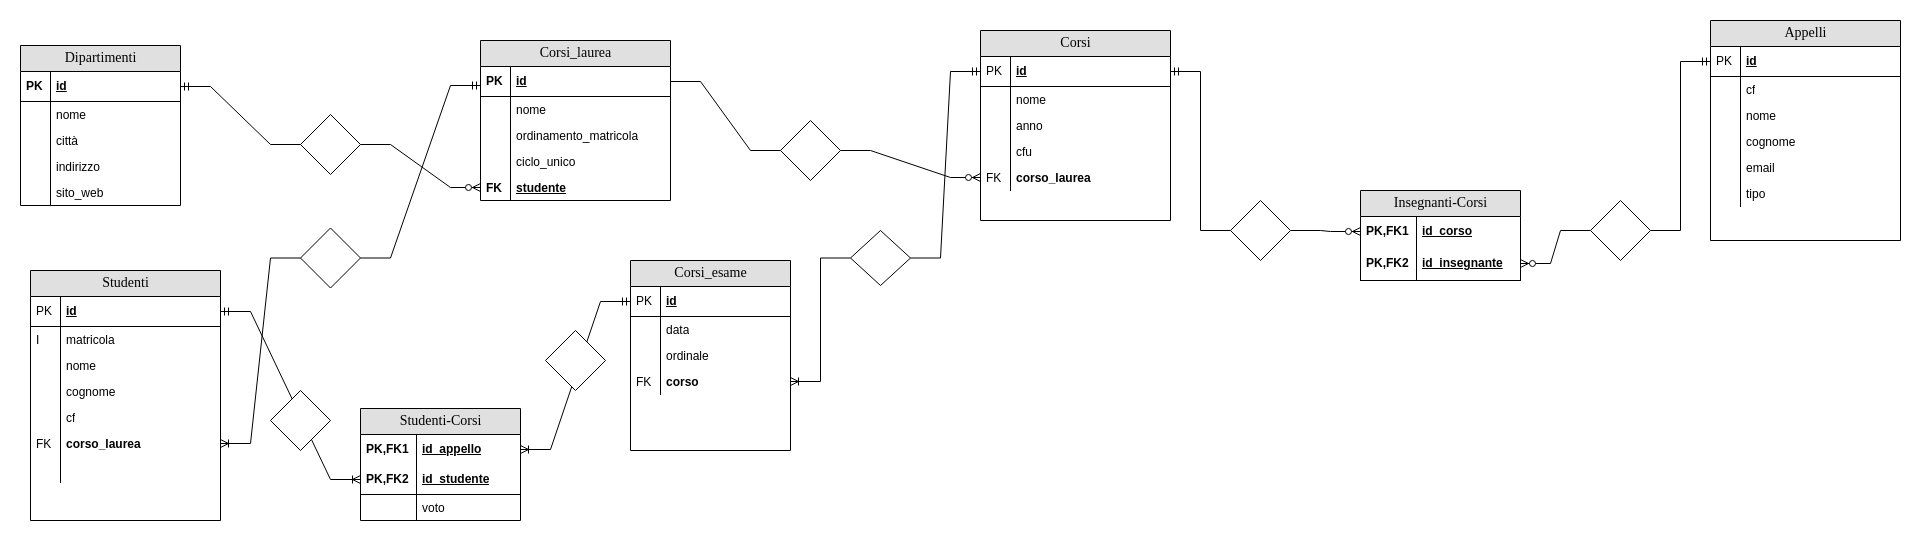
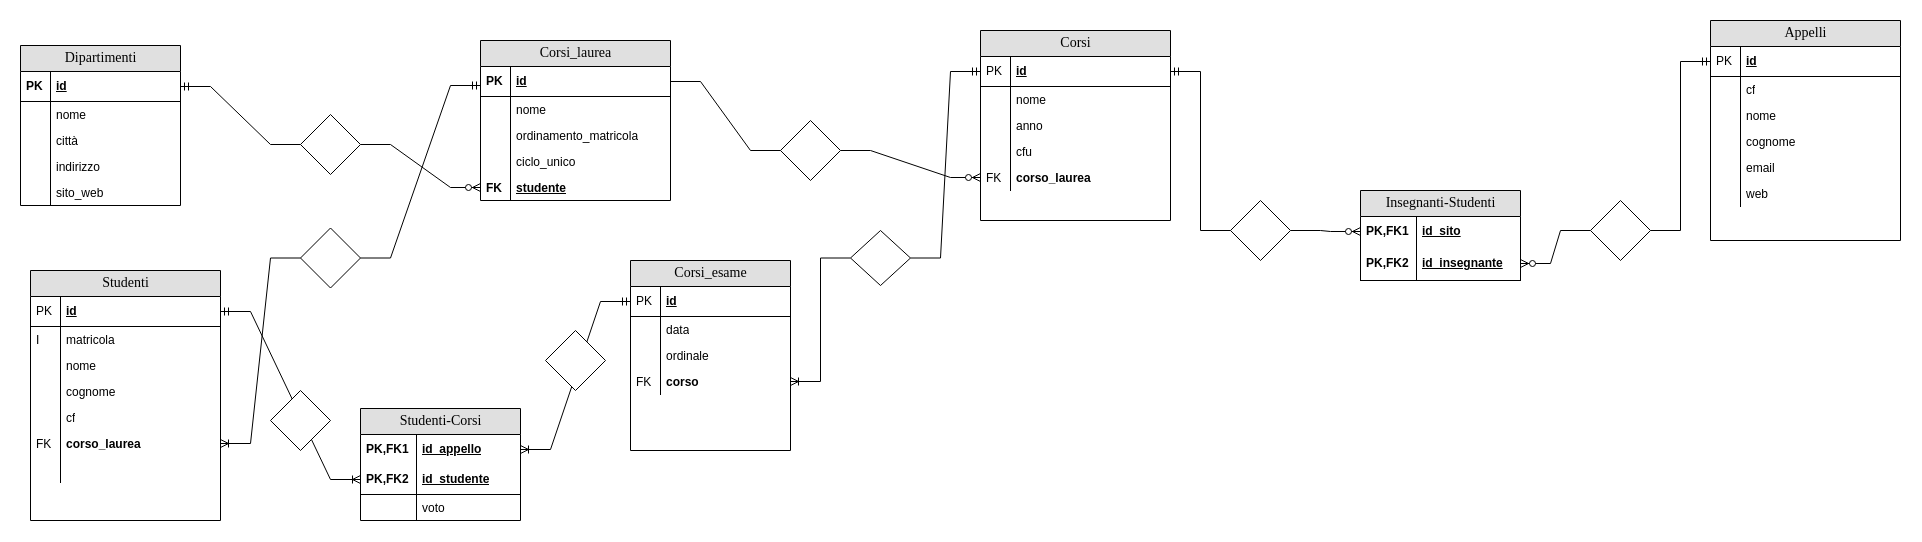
- <mxCell id="53" value="tipo" style="shape=partialRectangle;top=0;left=0;right=0;bottom=0;html=1;align=left;verticalAlign=top;fillColor=none;spacingLeft=34;spacingRight=4;whiteSpace=wrap;overflow=hidden;rotatable=0;points=[[0,0.5],[1,0.5]];portConstraint=eastwest;dropTarget=0;" parent="42" vertex="1"><mxGeometry y="160" width="190" height="26" as="geometry" /></mxCell>
+ <mxCell id="53" value="web" style="shape=partialRectangle;top=0;left=0;right=0;bottom=0;html=1;align=left;verticalAlign=top;fillColor=none;spacingLeft=34;spacingRight=4;whiteSpace=wrap;overflow=hidden;rotatable=0;points=[[0,0.5],[1,0.5]];portConstraint=eastwest;dropTarget=0;" parent="42" vertex="1"><mxGeometry y="160" width="190" height="26" as="geometry" /></mxCell>
- <mxCell id="64" value="Insegnanti-Corsi" style="swimlane;html=1;fontStyle=0;childLayout=stackLayout;horizontal=1;startSize=26;fillColor=#e0e0e0;horizontalStack=0;resizeParent=1;resizeLast=0;collapsible=1;marginBottom=0;swimlaneFillColor=#ffffff;align=center;rounded=0;shadow=0;comic=0;labelBackgroundColor=none;strokeWidth=1;fontFamily=Verdana;fontSize=14" parent="1" vertex="1"><mxGeometry x="1360" y="190" width="160" height="90" as="geometry" /></mxCell>
+ <mxCell id="64" value="Insegnanti-Studenti" style="swimlane;html=1;fontStyle=0;childLayout=stackLayout;horizontal=1;startSize=26;fillColor=#e0e0e0;horizontalStack=0;resizeParent=1;resizeLast=0;collapsible=1;marginBottom=0;swimlaneFillColor=#ffffff;align=center;rounded=0;shadow=0;comic=0;labelBackgroundColor=none;strokeWidth=1;fontFamily=Verdana;fontSize=14" parent="1" vertex="1"><mxGeometry x="1360" y="190" width="160" height="90" as="geometry" /></mxCell>
- <mxCell id="65" value="id_corso" style="shape=partialRectangle;top=0;left=0;right=0;bottom=0;html=1;align=left;verticalAlign=middle;fillColor=none;spacingLeft=60;spacingRight=4;whiteSpace=wrap;overflow=hidden;rotatable=0;points=[[0,0.5],[1,0.5]];portConstraint=eastwest;dropTarget=0;fontStyle=5;" parent="64" vertex="1"><mxGeometry y="26" width="160" height="30" as="geometry" /></mxCell>
+ <mxCell id="65" value="id_sito" style="shape=partialRectangle;top=0;left=0;right=0;bottom=0;html=1;align=left;verticalAlign=middle;fillColor=none;spacingLeft=60;spacingRight=4;whiteSpace=wrap;overflow=hidden;rotatable=0;points=[[0,0.5],[1,0.5]];portConstraint=eastwest;dropTarget=0;fontStyle=5;" parent="64" vertex="1"><mxGeometry y="26" width="160" height="30" as="geometry" /></mxCell>
